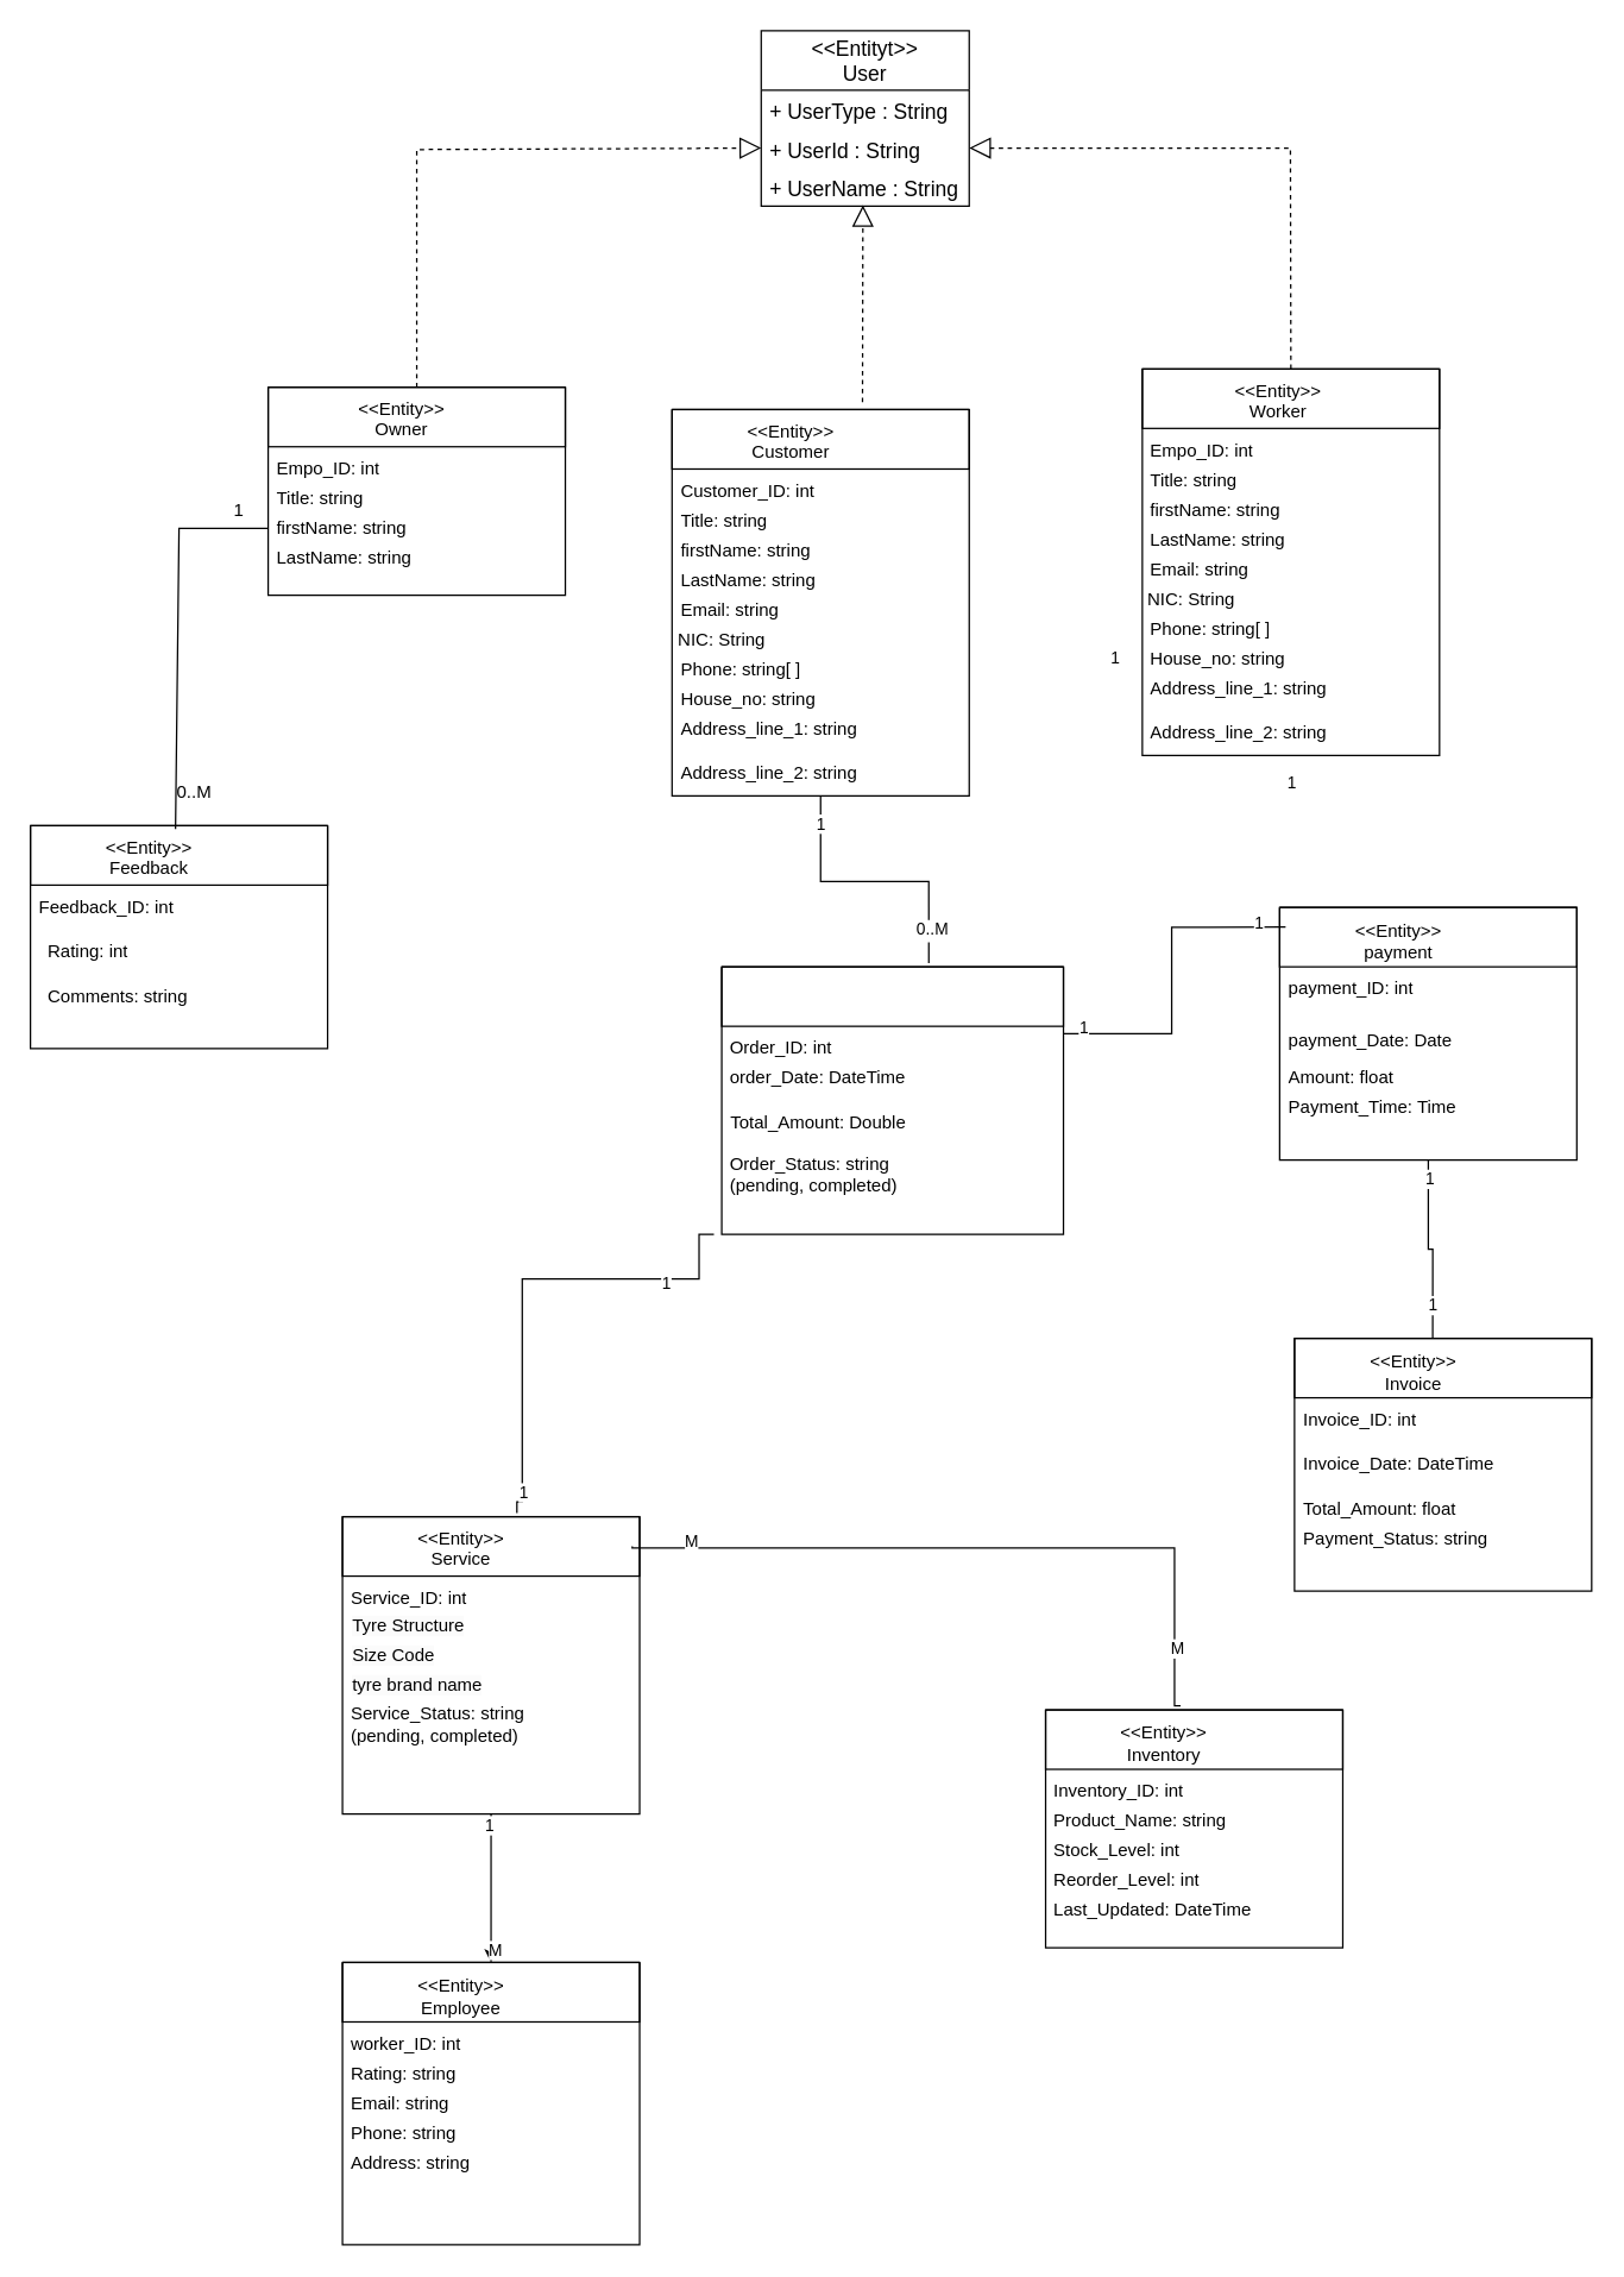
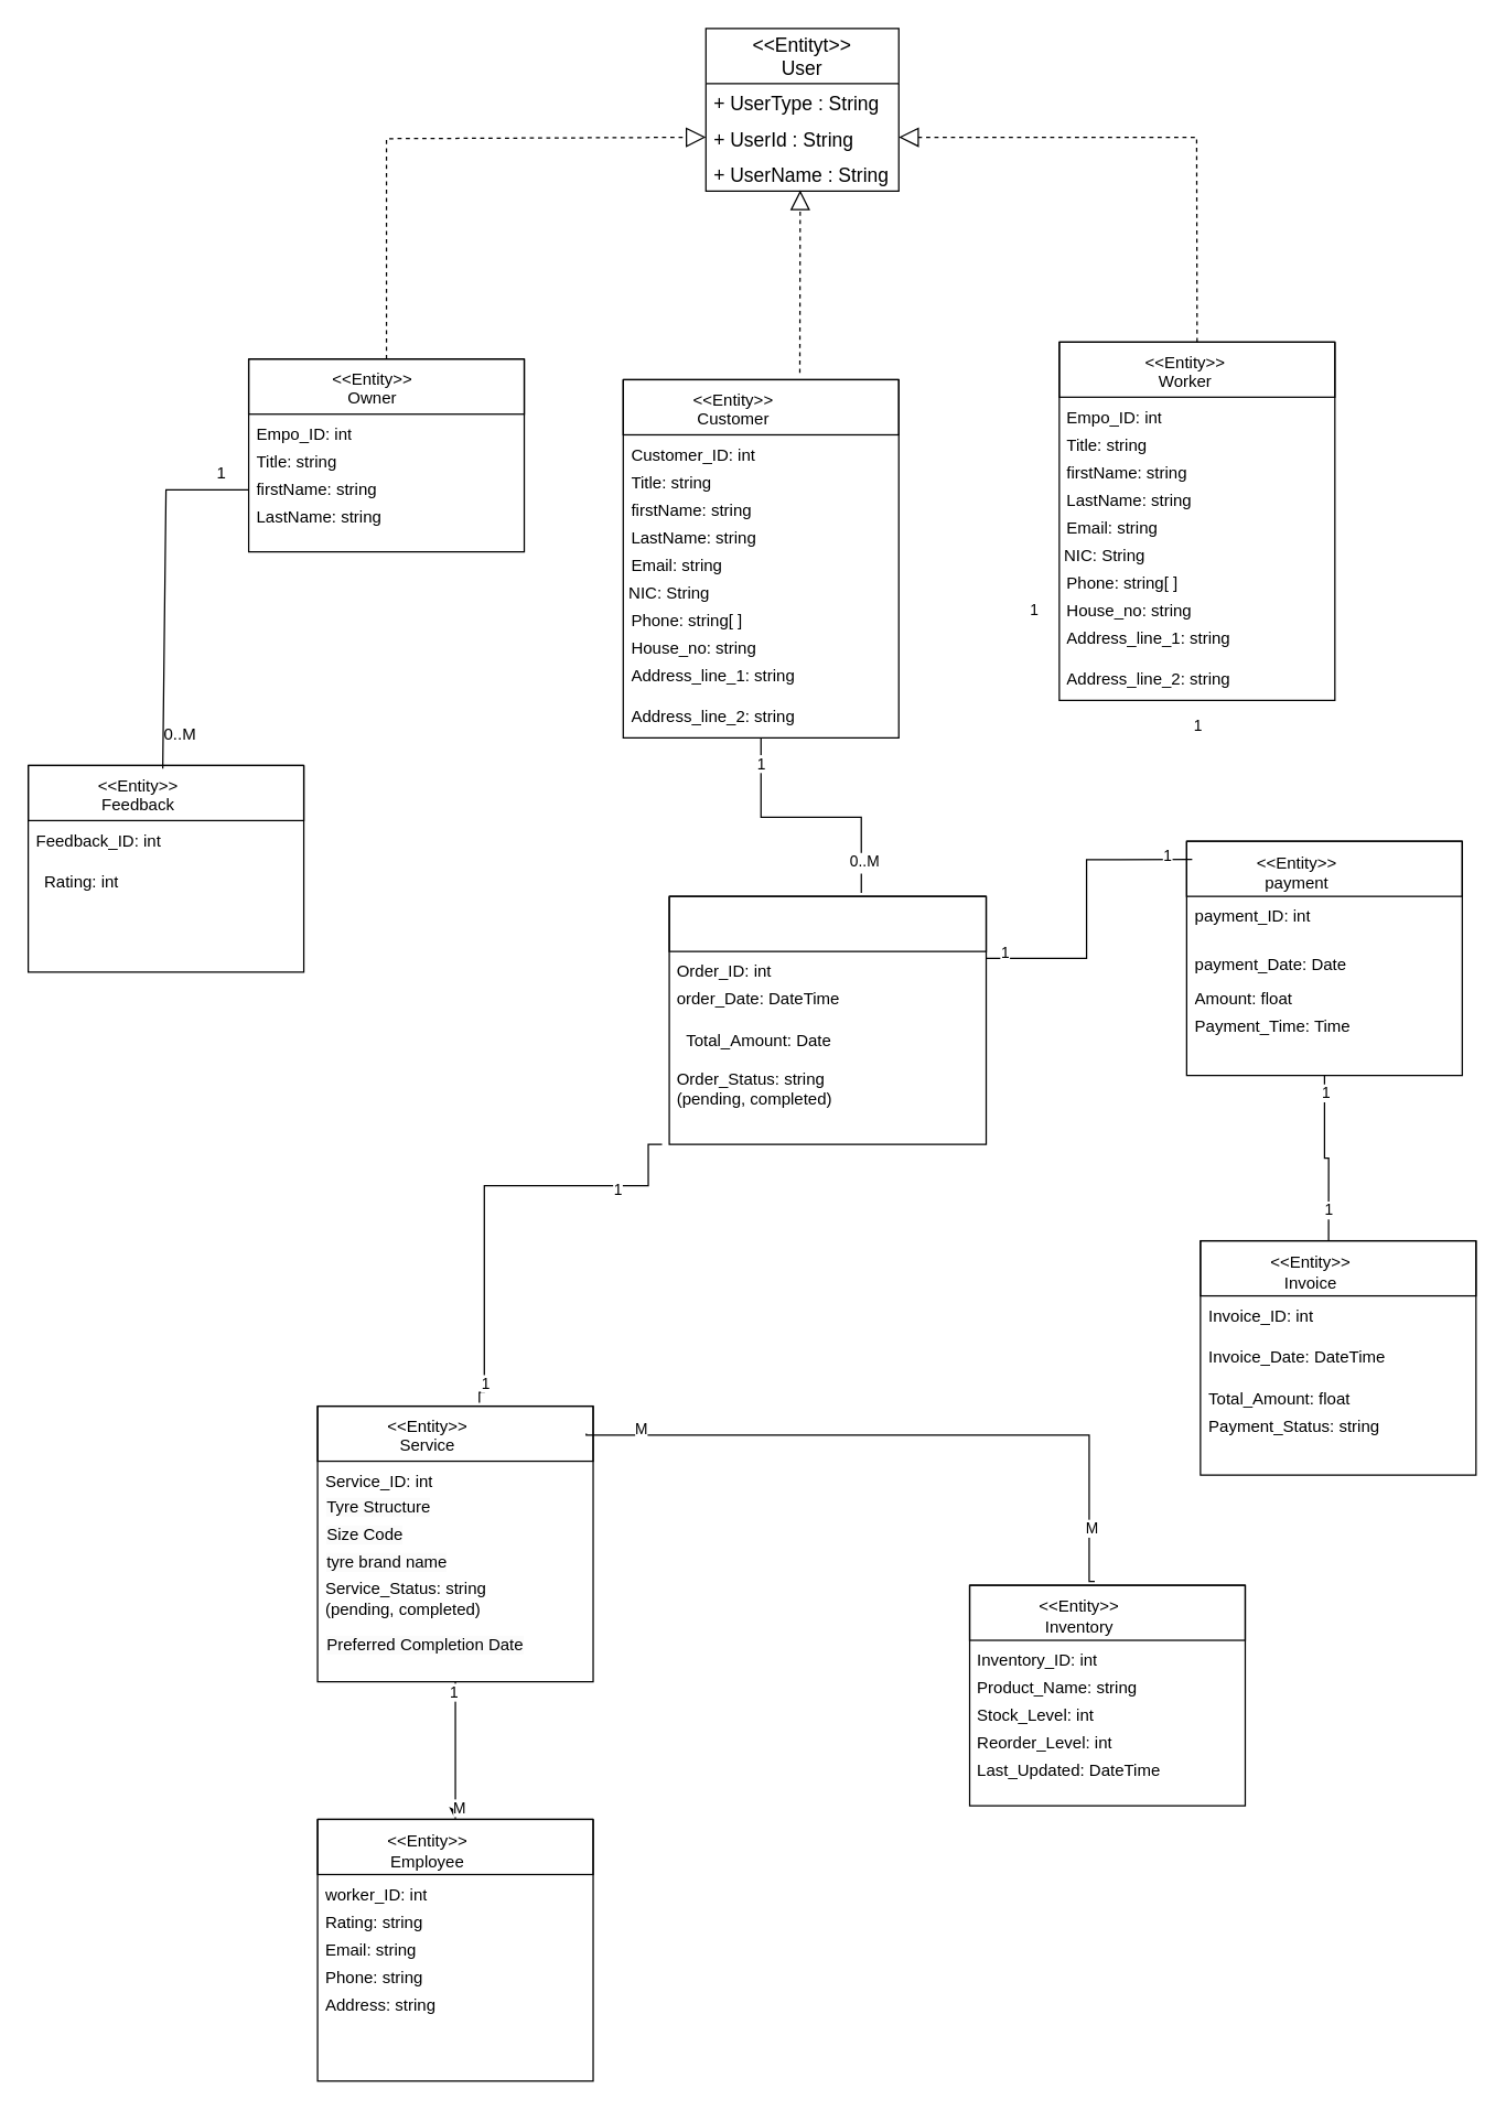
- <mxCell id="61" value="Comments: string" style="text;strokeColor=none;fillColor=none;align=left;verticalAlign=middle;spacingLeft=4;spacingRight=4;overflow=hidden;points=[[0,0.5],[1,0.5]];portConstraint=eastwest;rotatable=0;whiteSpace=wrap;html=1;" parent="58" vertex="1"><mxGeometry x="5.56" y="100" width="140" height="30" as="geometry" /></mxCell>
- <mxCell id="32" value="Total_Amount: Double" style="text;html=1;align=center;verticalAlign=middle;resizable=0;points=[];autosize=1;strokeColor=none;fillColor=none;" parent="28" vertex="1"><mxGeometry x="-5.25" y="90" width="140" height="30" as="geometry" /></mxCell>
+ <mxCell id="32" value="Total_Amount: Date" style="text;html=1;align=center;verticalAlign=middle;resizable=0;points=[];autosize=1;strokeColor=none;fillColor=none;" parent="28" vertex="1"><mxGeometry x="-5.25" y="90" width="140" height="30" as="geometry" /></mxCell>
+ <mxCell id="23" value="&lt;span style=&quot;color: rgb(0, 0, 0); font-family: Helvetica; font-size: 12px; font-style: normal; font-variant-ligatures: normal; font-variant-caps: normal; font-weight: 400; letter-spacing: normal; orphans: 2; text-align: center; text-indent: 0px; text-transform: none; widows: 2; word-spacing: 0px; -webkit-text-stroke-width: 0px; white-space: pre-wrap; background-color: rgb(251, 251, 251); text-decoration-thickness: initial; text-decoration-style: initial; text-decoration-color: initial; display: inline !important; float: none;&quot;&gt;Preferred Completion Date&lt;/span&gt;" style="text;whiteSpace=wrap;html=1;" parent="20" vertex="1"><mxGeometry x="5" y="160" width="180" height="40" as="geometry" /></mxCell>
